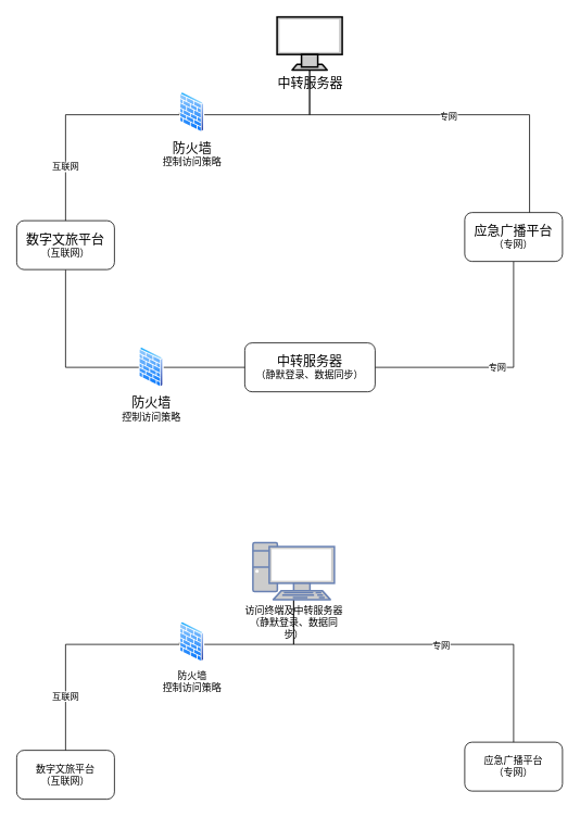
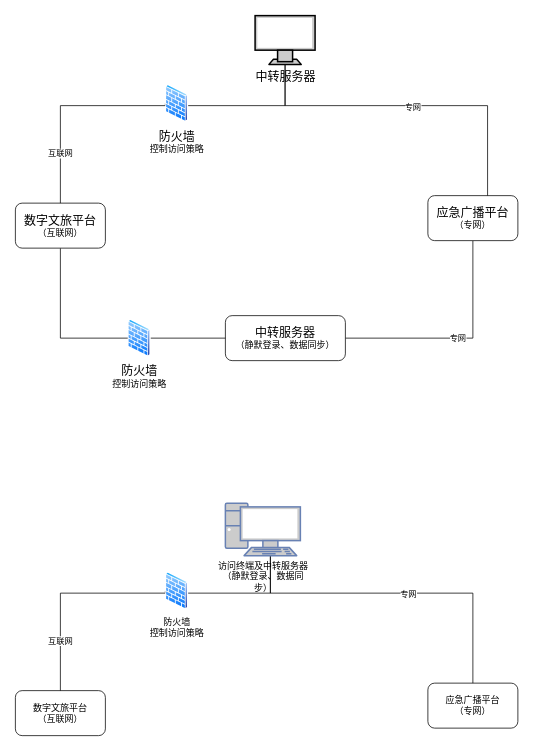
- <mxCell id="24" value="访问终端及中转服务器&lt;div&gt;&lt;span style=&quot;text-wrap: wrap;&quot;&gt;（静默登录、数据同步）&lt;/span&gt;&lt;br&gt;&lt;/div&gt;" style="fontColor=#000000;verticalAlign=top;verticalLabelPosition=bottom;labelPosition=center;align=center;html=1;outlineConnect=0;fillColor=#CCCCCC;strokeColor=#6881B3;gradientColor=none;gradientDirection=north;strokeWidth=2;shape=mxgraph.networks.pc;" vertex="1" parent="1"><mxGeometry x="310" y="665" width="100" height="70" as="geometry" /></mxCell>
+ <mxCell id="24" value="访问终端及中转服务器&lt;div&gt;&lt;span style=&quot;text-wrap: wrap;&quot;&gt;（静默登录、数据同步）&lt;/span&gt;&lt;br&gt;&lt;/div&gt;" style="fontColor=#000000;verticalAlign=top;verticalLabelPosition=bottom;labelPosition=center;align=center;html=1;outlineConnect=0;fillColor=#CCCCCC;strokeColor=#6881B3;gradientColor=none;gradientDirection=north;strokeWidth=2;shape=mxgraph.networks.pc;" vertex="1" parent="1"><mxGeometry x="300" y="670" width="100" height="70" as="geometry" /></mxCell>
